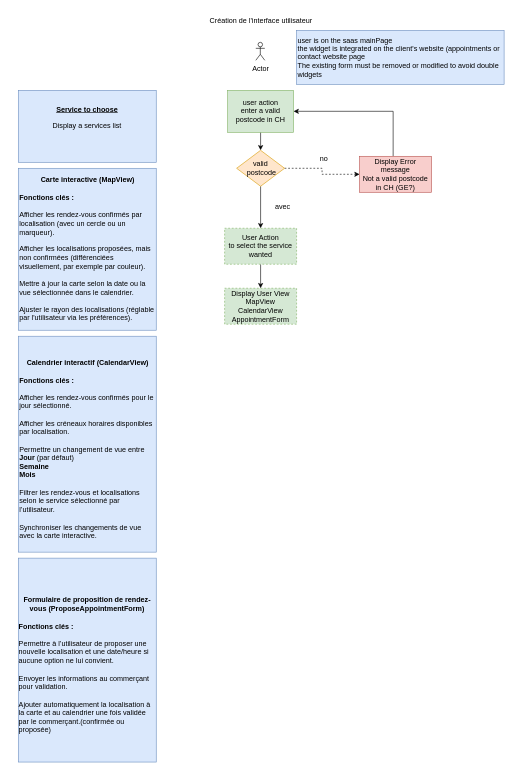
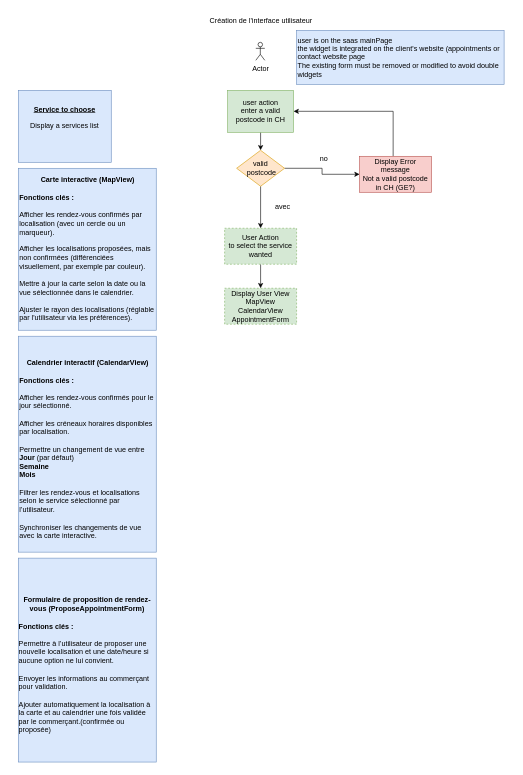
- <mxCell id="18" value="&lt;b&gt;&lt;u&gt;Service to choose&lt;/u&gt;&lt;/b&gt;&lt;br&gt;&lt;div&gt;&lt;br&gt;&lt;/div&gt;&lt;div&gt;Display a services list&lt;/div&gt;&lt;div&gt;&lt;br&gt;&lt;/div&gt;&lt;div&gt;&lt;br&gt;&lt;/div&gt;" style="text;html=1;align=center;verticalAlign=middle;whiteSpace=wrap;rounded=0;fillColor=#dae8fc;strokeColor=#6c8ebf;" vertex="1" parent="1"><mxGeometry x="30" y="150" width="230" height="120" as="geometry" /></mxCell>
+ <mxCell id="18" value="&lt;b&gt;&lt;u&gt;Service to choose&lt;/u&gt;&lt;/b&gt;&lt;br&gt;&lt;div&gt;&lt;br&gt;&lt;/div&gt;&lt;div&gt;Display a services list&lt;/div&gt;&lt;div&gt;&lt;br&gt;&lt;/div&gt;&lt;div&gt;&lt;br&gt;&lt;/div&gt;" style="text;html=1;align=center;verticalAlign=middle;whiteSpace=wrap;rounded=0;fillColor=#dae8fc;strokeColor=#6c8ebf;" vertex="1" parent="1"><mxGeometry x="30" y="150" width="155" height="120" as="geometry" /></mxCell>
- <mxCell id="7" style="edgeStyle=orthogonalEdgeStyle;rounded=0;orthogonalLoop=1;jettySize=auto;html=1;exitX=1;exitY=0.5;exitDx=0;exitDy=0;entryX=0;entryY=0.5;entryDx=0;entryDy=0;dashed=1;" edge="1" parent="1" source="9" target="14"><mxGeometry relative="1" as="geometry" /></mxCell>
+ <mxCell id="7" style="edgeStyle=orthogonalEdgeStyle;rounded=0;orthogonalLoop=1;jettySize=auto;html=1;exitX=1;exitY=0.5;exitDx=0;exitDy=0;entryX=0;entryY=0.5;entryDx=0;entryDy=0;" edge="1" parent="1" source="9" target="14"><mxGeometry relative="1" as="geometry" /></mxCell>
